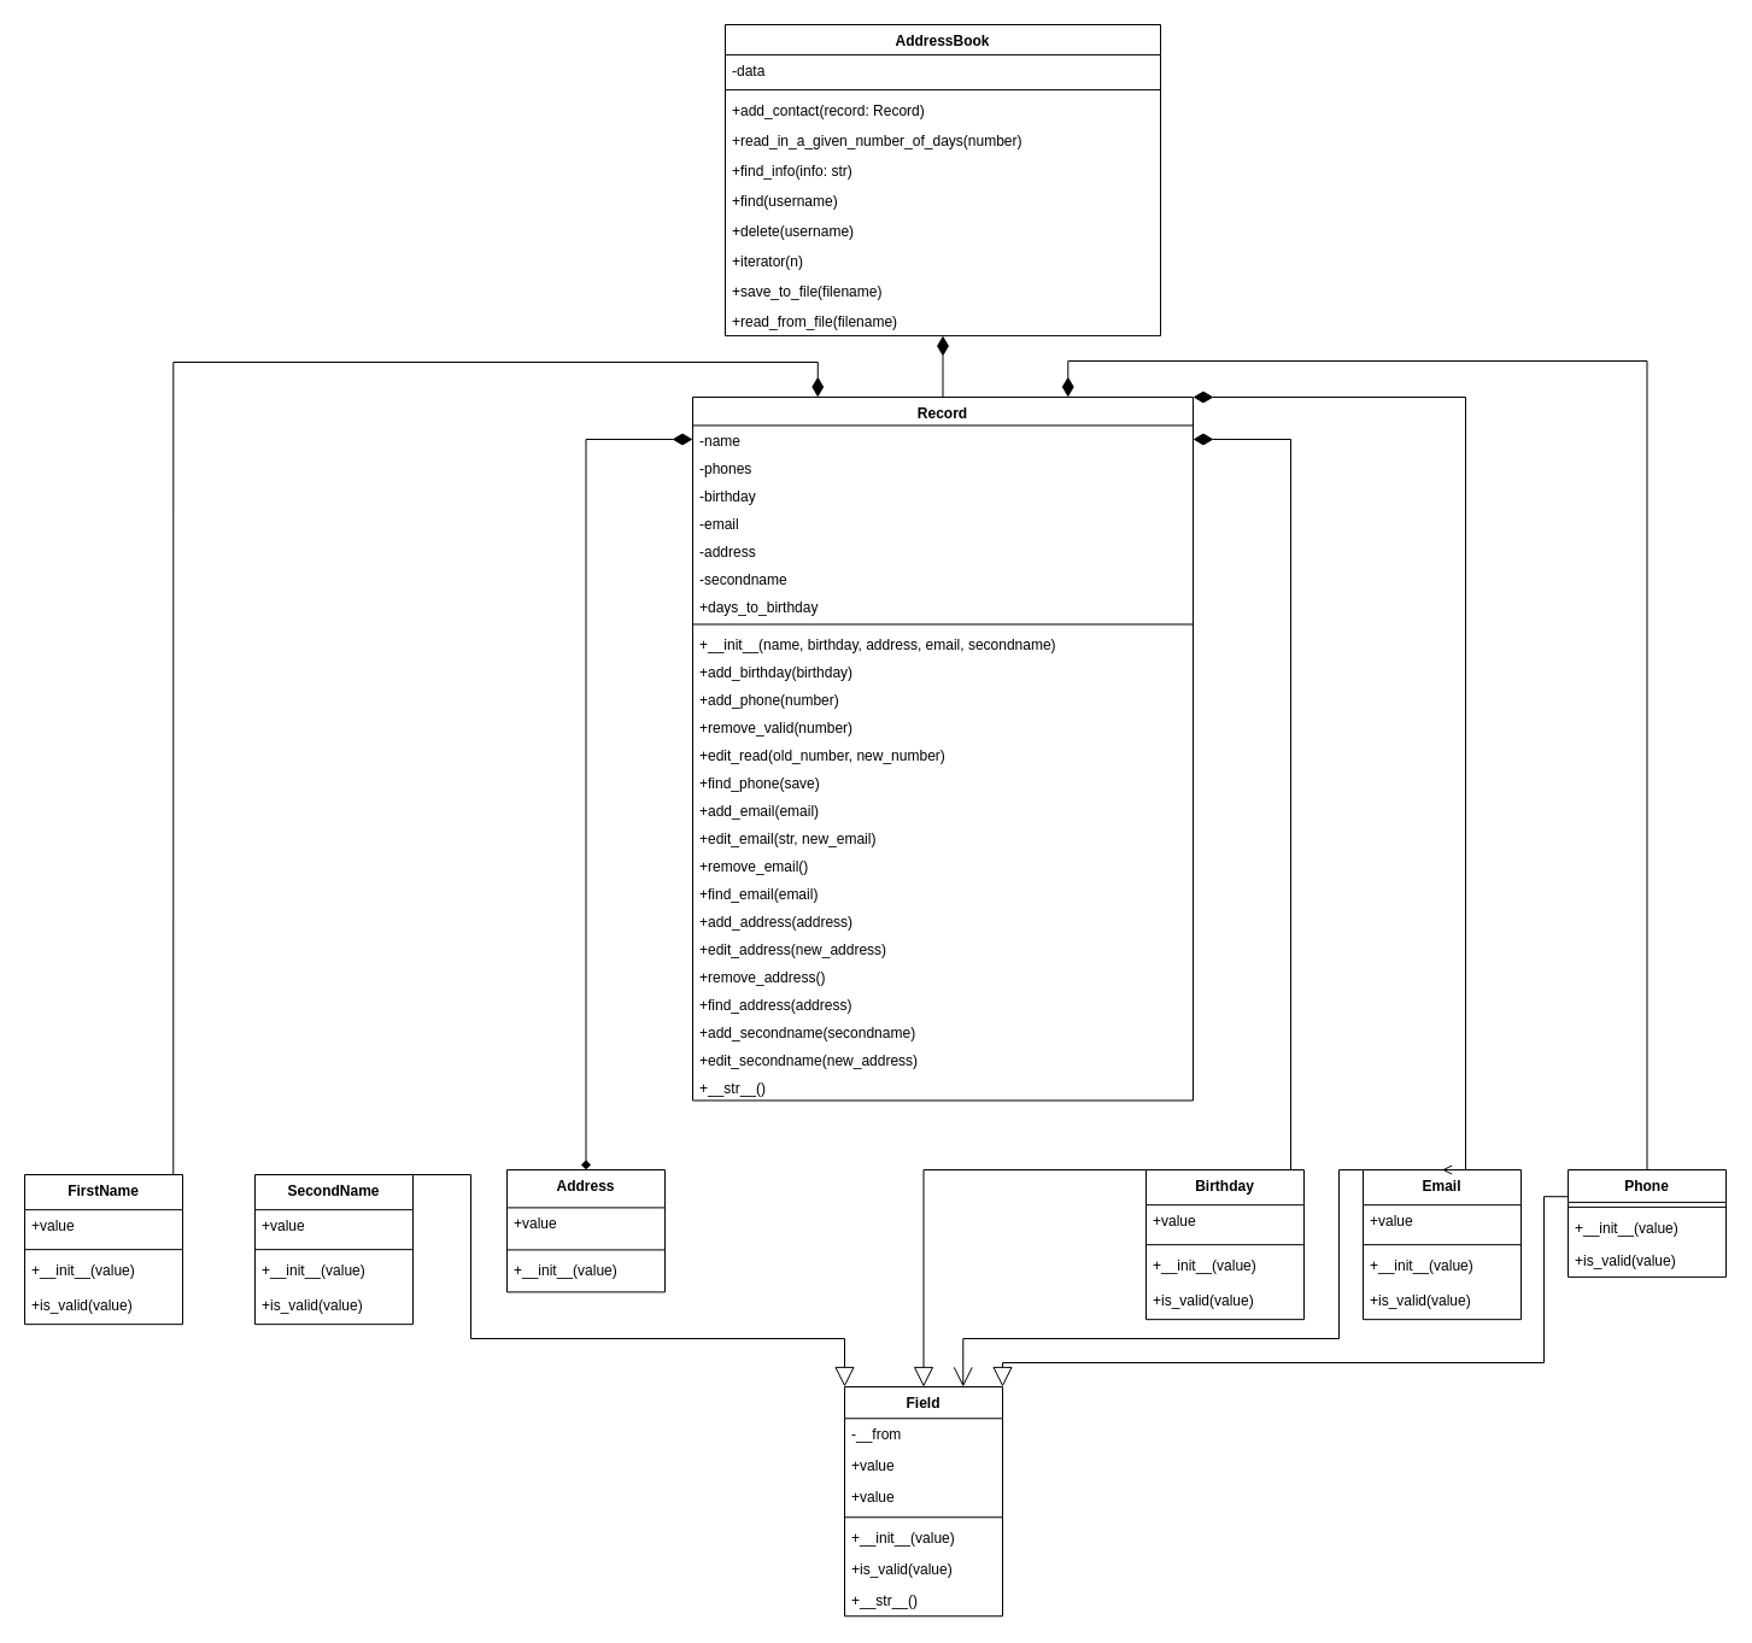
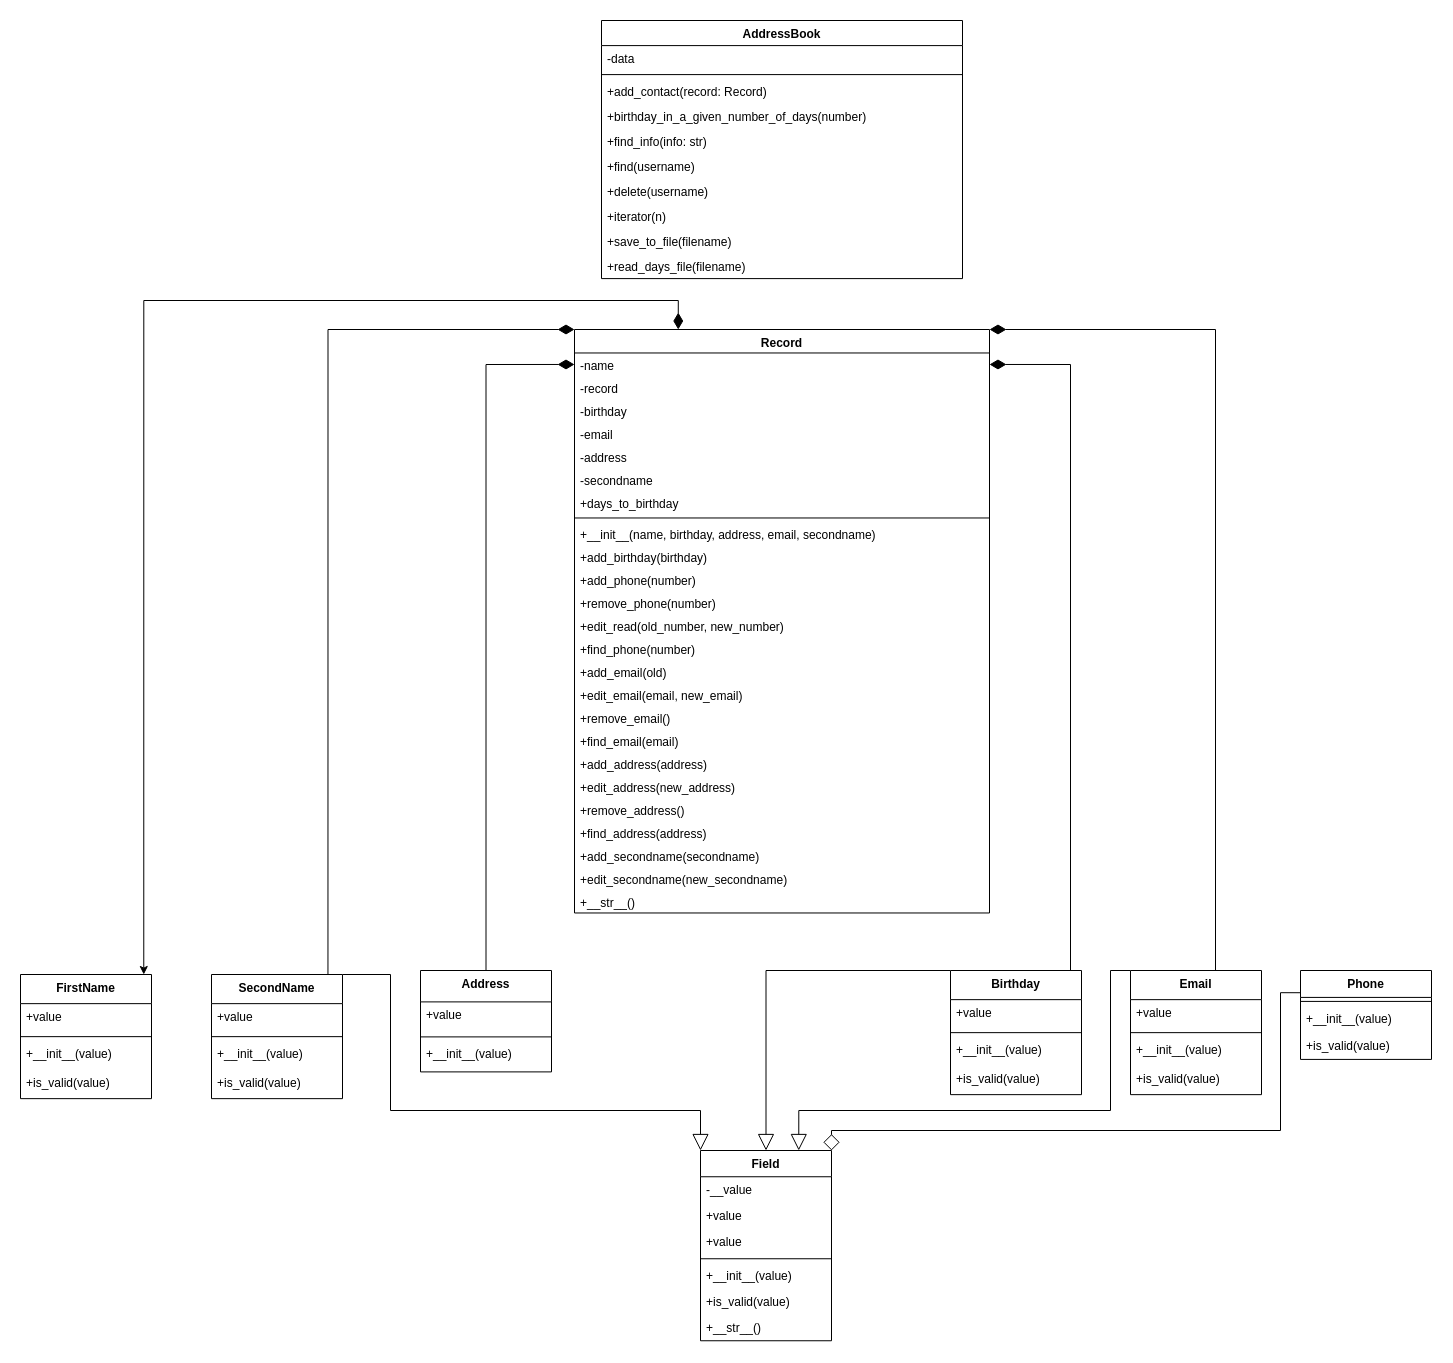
- <mxCell id="65" value="+read_in_a_given_number_of_days(number)" style="text;strokeColor=none;fillColor=none;align=left;verticalAlign=top;spacingLeft=4;spacingRight=4;overflow=hidden;rotatable=0;points=[[0,0.5],[1,0.5]];portConstraint=eastwest;" parent="61" vertex="1"><mxGeometry y="83.1" width="361" height="25" as="geometry" /></mxCell>
+ <mxCell id="65" value="+birthday_in_a_given_number_of_days(number)" style="text;strokeColor=none;fillColor=none;align=left;verticalAlign=top;spacingLeft=4;spacingRight=4;overflow=hidden;rotatable=0;points=[[0,0.5],[1,0.5]];portConstraint=eastwest;" parent="61" vertex="1"><mxGeometry y="83.1" width="361" height="25" as="geometry" /></mxCell>
- <mxCell id="71" value="+read_from_file(filename)" style="text;strokeColor=none;fillColor=none;align=left;verticalAlign=top;spacingLeft=4;spacingRight=4;overflow=hidden;rotatable=0;points=[[0,0.5],[1,0.5]];portConstraint=eastwest;" parent="61" vertex="1"><mxGeometry y="233.1" width="361" height="25" as="geometry" /></mxCell>
+ <mxCell id="71" value="+read_days_file(filename)" style="text;strokeColor=none;fillColor=none;align=left;verticalAlign=top;spacingLeft=4;spacingRight=4;overflow=hidden;rotatable=0;points=[[0,0.5],[1,0.5]];portConstraint=eastwest;" parent="61" vertex="1"><mxGeometry y="233.1" width="361" height="25" as="geometry" /></mxCell>
- <mxCell id="77" value="" style="curved=1;startArrow=diamondThin;startSize=14;startFill=1;endArrow=none;exitX=0.5;exitY=1;entryX=0.5;entryY=0;rounded=0;" parent="1" source="61" target="35" edge="1"><mxGeometry relative="1" as="geometry"><Array as="points" /></mxGeometry></mxCell>
- <mxCell id="37" value="-phones" style="text;strokeColor=none;fillColor=none;align=left;verticalAlign=top;spacingLeft=4;spacingRight=4;overflow=hidden;rotatable=0;points=[[0,0.5],[1,0.5]];portConstraint=eastwest;" parent="35" vertex="1"><mxGeometry y="46.48" width="415" height="23" as="geometry" /></mxCell>
+ <mxCell id="37" value="-record" style="text;strokeColor=none;fillColor=none;align=left;verticalAlign=top;spacingLeft=4;spacingRight=4;overflow=hidden;rotatable=0;points=[[0,0.5],[1,0.5]];portConstraint=eastwest;" parent="35" vertex="1"><mxGeometry y="46.48" width="415" height="23" as="geometry" /></mxCell>
- <mxCell id="17" style="edgeStyle=orthogonalEdgeStyle;rounded=0;orthogonalLoop=1;jettySize=auto;html=1;exitX=0.5;exitY=0;exitDx=0;exitDy=0;entryX=0.75;entryY=0;entryDx=0;entryDy=0;endArrow=diamondThin;endFill=1;startArrow=none;startFill=0;startSize=14;endSize=14;" parent="1" source="19" target="35" edge="1"><mxGeometry relative="1" as="geometry"><Array as="points"><mxPoint x="1366" y="299" /><mxPoint x="885" y="299" /></Array></mxGeometry></mxCell>
+ <mxCell id="73" value="" style="startArrow=diamondThin;startSize=14;startFill=1;endArrow=none;exitX=0;exitY=0;entryX=0.889;entryY=0;rounded=0;edgeStyle=orthogonalEdgeStyle;exitDx=0;exitDy=0;" parent="1" source="35" target="8" edge="1"><mxGeometry relative="1" as="geometry"><Array as="points"><mxPoint x="328" y="329" /></Array></mxGeometry></mxCell>
- <mxCell id="47" value="+remove_valid(number)" style="text;strokeColor=none;fillColor=none;align=left;verticalAlign=top;spacingLeft=4;spacingRight=4;overflow=hidden;rotatable=0;points=[[0,0.5],[1,0.5]];portConstraint=eastwest;" parent="35" vertex="1"><mxGeometry y="261.48" width="415" height="23" as="geometry" /></mxCell>
+ <mxCell id="47" value="+remove_phone(number)" style="text;strokeColor=none;fillColor=none;align=left;verticalAlign=top;spacingLeft=4;spacingRight=4;overflow=hidden;rotatable=0;points=[[0,0.5],[1,0.5]];portConstraint=eastwest;" parent="35" vertex="1"><mxGeometry y="261.48" width="415" height="23" as="geometry" /></mxCell>
- <mxCell id="49" value="+find_phone(save)" style="text;strokeColor=none;fillColor=none;align=left;verticalAlign=top;spacingLeft=4;spacingRight=4;overflow=hidden;rotatable=0;points=[[0,0.5],[1,0.5]];portConstraint=eastwest;" parent="35" vertex="1"><mxGeometry y="307.48" width="415" height="23" as="geometry" /></mxCell>
+ <mxCell id="49" value="+find_phone(number)" style="text;strokeColor=none;fillColor=none;align=left;verticalAlign=top;spacingLeft=4;spacingRight=4;overflow=hidden;rotatable=0;points=[[0,0.5],[1,0.5]];portConstraint=eastwest;" parent="35" vertex="1"><mxGeometry y="307.48" width="415" height="23" as="geometry" /></mxCell>
- <mxCell id="50" value="+add_email(email)" style="text;strokeColor=none;fillColor=none;align=left;verticalAlign=top;spacingLeft=4;spacingRight=4;overflow=hidden;rotatable=0;points=[[0,0.5],[1,0.5]];portConstraint=eastwest;" parent="35" vertex="1"><mxGeometry y="330.48" width="415" height="23" as="geometry" /></mxCell>
+ <mxCell id="50" value="+add_email(old)" style="text;strokeColor=none;fillColor=none;align=left;verticalAlign=top;spacingLeft=4;spacingRight=4;overflow=hidden;rotatable=0;points=[[0,0.5],[1,0.5]];portConstraint=eastwest;" parent="35" vertex="1"><mxGeometry y="330.48" width="415" height="23" as="geometry" /></mxCell>
- <mxCell id="51" value="+edit_email(str, new_email)" style="text;strokeColor=none;fillColor=none;align=left;verticalAlign=top;spacingLeft=4;spacingRight=4;overflow=hidden;rotatable=0;points=[[0,0.5],[1,0.5]];portConstraint=eastwest;" parent="35" vertex="1"><mxGeometry y="353.48" width="415" height="23" as="geometry" /></mxCell>
+ <mxCell id="51" value="+edit_email(email, new_email)" style="text;strokeColor=none;fillColor=none;align=left;verticalAlign=top;spacingLeft=4;spacingRight=4;overflow=hidden;rotatable=0;points=[[0,0.5],[1,0.5]];portConstraint=eastwest;" parent="35" vertex="1"><mxGeometry y="353.48" width="415" height="23" as="geometry" /></mxCell>
- <mxCell id="59" value="+edit_secondname(new_address)" style="text;strokeColor=none;fillColor=none;align=left;verticalAlign=top;spacingLeft=4;spacingRight=4;overflow=hidden;rotatable=0;points=[[0,0.5],[1,0.5]];portConstraint=eastwest;" parent="35" vertex="1"><mxGeometry y="537.48" width="415" height="23" as="geometry" /></mxCell>
+ <mxCell id="59" value="+edit_secondname(new_secondname)" style="text;strokeColor=none;fillColor=none;align=left;verticalAlign=top;spacingLeft=4;spacingRight=4;overflow=hidden;rotatable=0;points=[[0,0.5],[1,0.5]];portConstraint=eastwest;" parent="35" vertex="1"><mxGeometry y="537.48" width="415" height="23" as="geometry" /></mxCell>
- <mxCell id="74" value="" style="startArrow=diamondThin;startSize=14;startFill=1;endArrow=diamond;exitX=0;exitY=0.5;entryX=0.5;entryY=0;rounded=0;edgeStyle=orthogonalEdgeStyle;entryDx=0;entryDy=0;exitDx=0;exitDy=0;" parent="1" source="36" target="13" edge="1"><mxGeometry relative="1" as="geometry" /></mxCell>
+ <mxCell id="74" value="" style="startArrow=diamondThin;startSize=14;startFill=1;endArrow=none;exitX=0;exitY=0.5;entryX=0.5;entryY=0;rounded=0;edgeStyle=orthogonalEdgeStyle;entryDx=0;entryDy=0;exitDx=0;exitDy=0;" parent="1" source="36" target="13" edge="1"><mxGeometry relative="1" as="geometry" /></mxCell>
- <mxCell id="72" value="" style="startArrow=diamondThin;startSize=14;startFill=1;endArrow=none;exitX=0.25;exitY=0;entryX=0.941;entryY=0;rounded=0;edgeStyle=orthogonalEdgeStyle;exitDx=0;exitDy=0;" parent="1" source="35" target="2" edge="1"><mxGeometry relative="1" as="geometry"><Array as="points"><mxPoint x="678" y="300" /><mxPoint x="143" y="300" /></Array></mxGeometry></mxCell>
+ <mxCell id="72" value="" style="startArrow=diamondThin;startSize=14;startFill=1;endArrow=classic;exitX=0.25;exitY=0;entryX=0.941;entryY=0;rounded=0;edgeStyle=orthogonalEdgeStyle;exitDx=0;exitDy=0;" parent="1" source="35" target="2" edge="1"><mxGeometry relative="1" as="geometry"><Array as="points"><mxPoint x="678" y="300" /><mxPoint x="143" y="300" /></Array></mxGeometry></mxCell>
- <mxCell id="76" value="" style="startArrow=diamondThin;startSize=14;startFill=1;endArrow=open;exitX=1;exitY=0;entryX=0.5;entryY=0;rounded=0;edgeStyle=orthogonalEdgeStyle;entryDx=0;entryDy=0;exitDx=0;exitDy=0;" parent="1" source="35" target="30" edge="1"><mxGeometry relative="1" as="geometry"><Array as="points"><mxPoint x="1215" y="329" /></Array></mxGeometry></mxCell>
+ <mxCell id="76" value="" style="startArrow=diamondThin;startSize=14;startFill=1;endArrow=none;exitX=1;exitY=0;entryX=0.5;entryY=0;rounded=0;edgeStyle=orthogonalEdgeStyle;entryDx=0;entryDy=0;exitDx=0;exitDy=0;" parent="1" source="35" target="30" edge="1"><mxGeometry relative="1" as="geometry"><Array as="points"><mxPoint x="1215" y="329" /></Array></mxGeometry></mxCell>
- <mxCell id="18" style="edgeStyle=orthogonalEdgeStyle;rounded=0;orthogonalLoop=1;jettySize=auto;html=1;exitX=0;exitY=0.25;exitDx=0;exitDy=0;entryX=1;entryY=0;entryDx=0;entryDy=0;endArrow=block;endFill=0;endSize=14;" parent="1" source="19" target="78" edge="1"><mxGeometry relative="1" as="geometry"><Array as="points"><mxPoint x="1280" y="992" /><mxPoint x="1280" y="1130" /><mxPoint x="831" y="1130" /></Array></mxGeometry></mxCell>
+ <mxCell id="18" style="edgeStyle=orthogonalEdgeStyle;rounded=0;orthogonalLoop=1;jettySize=auto;html=1;exitX=0;exitY=0.25;exitDx=0;exitDy=0;entryX=1;entryY=0;entryDx=0;entryDy=0;endArrow=diamond;endFill=0;endSize=14;" parent="1" source="19" target="78" edge="1"><mxGeometry relative="1" as="geometry"><Array as="points"><mxPoint x="1280" y="992" /><mxPoint x="1280" y="1130" /><mxPoint x="831" y="1130" /></Array></mxGeometry></mxCell>
- <mxCell id="29" style="edgeStyle=orthogonalEdgeStyle;rounded=0;orthogonalLoop=1;jettySize=auto;html=1;exitX=0;exitY=0;exitDx=0;exitDy=0;entryX=0.75;entryY=0;entryDx=0;entryDy=0;endSize=14;endArrow=open;endFill=0;" parent="1" source="30" target="78" edge="1"><mxGeometry relative="1" as="geometry"><Array as="points"><mxPoint x="1110" y="970" /><mxPoint x="1110" y="1110" /><mxPoint x="798" y="1110" /></Array></mxGeometry></mxCell>
+ <mxCell id="29" style="edgeStyle=orthogonalEdgeStyle;rounded=0;orthogonalLoop=1;jettySize=auto;html=1;exitX=0;exitY=0;exitDx=0;exitDy=0;entryX=0.75;entryY=0;entryDx=0;entryDy=0;endSize=14;endArrow=block;endFill=0;" parent="1" source="30" target="78" edge="1"><mxGeometry relative="1" as="geometry"><Array as="points"><mxPoint x="1110" y="970" /><mxPoint x="1110" y="1110" /><mxPoint x="798" y="1110" /></Array></mxGeometry></mxCell>
- <mxCell id="79" value="-__from" style="text;strokeColor=none;fillColor=none;align=left;verticalAlign=top;spacingLeft=4;spacingRight=4;overflow=hidden;rotatable=0;points=[[0,0.5],[1,0.5]];portConstraint=eastwest;" parent="78" vertex="1"><mxGeometry y="26.257" width="131" height="26" as="geometry" /></mxCell>
+ <mxCell id="79" value="-__value" style="text;strokeColor=none;fillColor=none;align=left;verticalAlign=top;spacingLeft=4;spacingRight=4;overflow=hidden;rotatable=0;points=[[0,0.5],[1,0.5]];portConstraint=eastwest;" parent="78" vertex="1"><mxGeometry y="26.257" width="131" height="26" as="geometry" /></mxCell>
